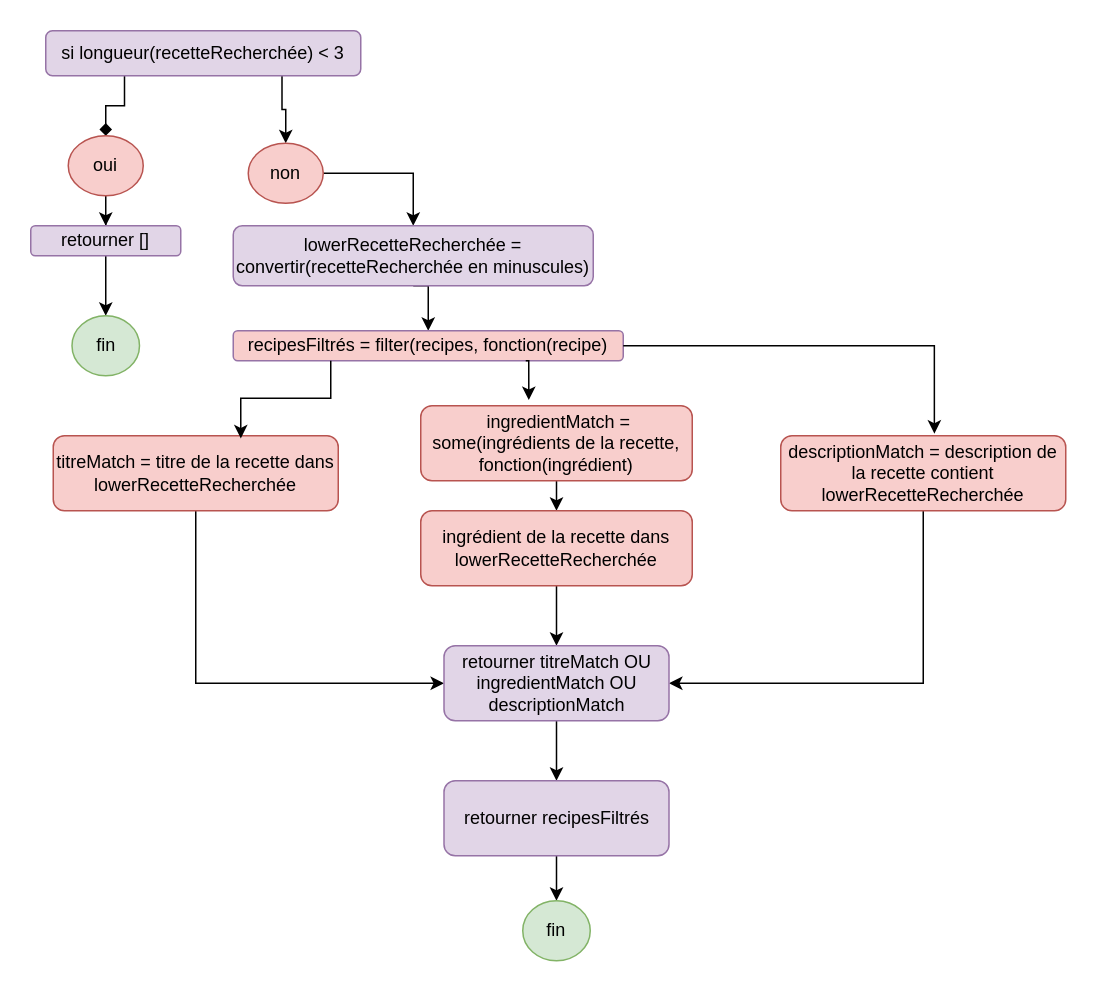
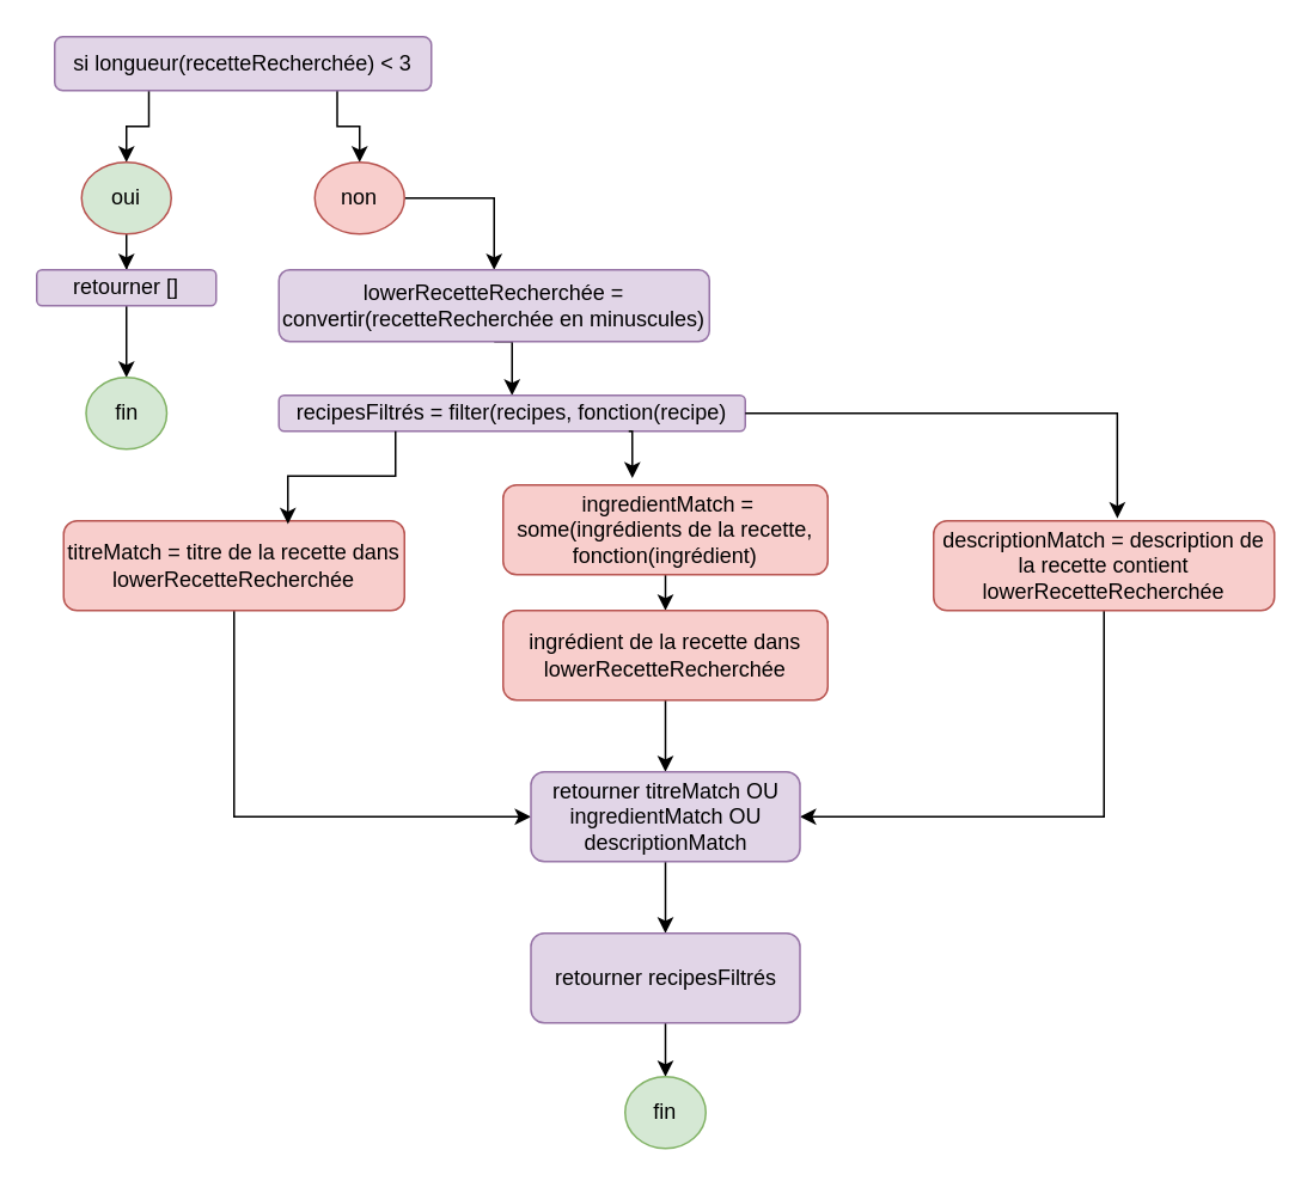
- <mxCell id="2" style="edgeStyle=orthogonalEdgeStyle;rounded=0;orthogonalLoop=1;jettySize=auto;html=1;exitX=0.25;exitY=1;exitDx=0;exitDy=0;entryX=0.5;entryY=0;entryDx=0;entryDy=0;endArrow=diamond;" edge="1" parent="1" source="4" target="6"><mxGeometry relative="1" as="geometry" /></mxCell>
+ <mxCell id="2" style="edgeStyle=orthogonalEdgeStyle;rounded=0;orthogonalLoop=1;jettySize=auto;html=1;exitX=0.25;exitY=1;exitDx=0;exitDy=0;entryX=0.5;entryY=0;entryDx=0;entryDy=0;" edge="1" parent="1" source="4" target="6"><mxGeometry relative="1" as="geometry" /></mxCell>
- <mxCell id="6" value="oui" style="ellipse;whiteSpace=wrap;html=1;fillColor=#f8cecc;strokeColor=#b85450;" vertex="1" parent="1"><mxGeometry x="45" y="90" width="50" height="40" as="geometry" /></mxCell>
+ <mxCell id="6" value="oui" style="ellipse;whiteSpace=wrap;html=1;fillColor=#d5e8d4;strokeColor=#b85450;" vertex="1" parent="1"><mxGeometry x="45" y="90" width="50" height="40" as="geometry" /></mxCell>
- <mxCell id="8" value="non" style="ellipse;whiteSpace=wrap;html=1;fillColor=#f8cecc;strokeColor=#b85450;" vertex="1" parent="1"><mxGeometry x="165" y="95" width="50" height="40" as="geometry" /></mxCell>
+ <mxCell id="8" value="non" style="ellipse;whiteSpace=wrap;html=1;fillColor=#f8cecc;strokeColor=#b85450;" vertex="1" parent="1"><mxGeometry x="175" y="90" width="50" height="40" as="geometry" /></mxCell>
- <mxCell id="14" value="&lt;span style=&quot;text-align: left;&quot;&gt;recipesFiltrés = filter(recipes, fonction(recipe)&lt;/span&gt;" style="rounded=1;whiteSpace=wrap;html=1;fillColor=#f8cecc;strokeColor=#9673a6;" vertex="1" parent="1"><mxGeometry x="155" y="220" width="260" height="20" as="geometry" /></mxCell>
+ <mxCell id="14" value="&lt;span style=&quot;text-align: left;&quot;&gt;recipesFiltrés = filter(recipes, fonction(recipe)&lt;/span&gt;" style="rounded=1;whiteSpace=wrap;html=1;fillColor=#e1d5e7;strokeColor=#9673a6;" vertex="1" parent="1"><mxGeometry x="155" y="220" width="260" height="20" as="geometry" /></mxCell>
